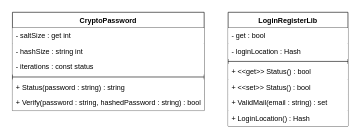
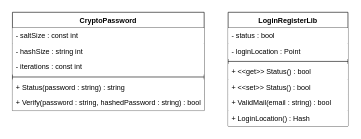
- <mxCell id="3" value="- saltSize : get int" style="text;strokeColor=none;fillColor=#ffffff;align=left;verticalAlign=top;spacingLeft=4;spacingRight=4;overflow=hidden;rotatable=0;points=[[0,0.5],[1,0.5]];portConstraint=eastwest;" vertex="1" parent="2"><mxGeometry y="26" width="320" height="26" as="geometry" /></mxCell>
+ <mxCell id="3" value="- saltSize : const int" style="text;strokeColor=none;fillColor=#ffffff;align=left;verticalAlign=top;spacingLeft=4;spacingRight=4;overflow=hidden;rotatable=0;points=[[0,0.5],[1,0.5]];portConstraint=eastwest;" vertex="1" parent="2"><mxGeometry y="26" width="320" height="26" as="geometry" /></mxCell>
- <mxCell id="10" value="- get : bool" style="text;strokeColor=none;fillColor=#ffffff;align=left;verticalAlign=top;spacingLeft=4;spacingRight=4;overflow=hidden;rotatable=0;points=[[0,0.5],[1,0.5]];portConstraint=eastwest;" vertex="1" parent="9"><mxGeometry y="26" width="200" height="26" as="geometry" /></mxCell>
+ <mxCell id="10" value="- status : bool" style="text;strokeColor=none;fillColor=#ffffff;align=left;verticalAlign=top;spacingLeft=4;spacingRight=4;overflow=hidden;rotatable=0;points=[[0,0.5],[1,0.5]];portConstraint=eastwest;" vertex="1" parent="9"><mxGeometry y="26" width="200" height="26" as="geometry" /></mxCell>
- <mxCell id="11" value="- loginLocation : Hash" style="text;strokeColor=none;fillColor=#ffffff;align=left;verticalAlign=top;spacingLeft=4;spacingRight=4;overflow=hidden;rotatable=0;points=[[0,0.5],[1,0.5]];portConstraint=eastwest;" vertex="1" parent="9"><mxGeometry y="52" width="200" height="26" as="geometry" /></mxCell>
+ <mxCell id="11" value="- loginLocation : Point" style="text;strokeColor=none;fillColor=#ffffff;align=left;verticalAlign=top;spacingLeft=4;spacingRight=4;overflow=hidden;rotatable=0;points=[[0,0.5],[1,0.5]];portConstraint=eastwest;" vertex="1" parent="9"><mxGeometry y="52" width="200" height="26" as="geometry" /></mxCell>
- <mxCell id="5" value="- iterations : const status" style="text;strokeColor=none;fillColor=#ffffff;align=left;verticalAlign=top;spacingLeft=4;spacingRight=4;overflow=hidden;rotatable=0;points=[[0,0.5],[1,0.5]];portConstraint=eastwest;" vertex="1" parent="2"><mxGeometry y="78" width="320" height="26" as="geometry" /></mxCell>
+ <mxCell id="5" value="- iterations : const int" style="text;strokeColor=none;fillColor=#ffffff;align=left;verticalAlign=top;spacingLeft=4;spacingRight=4;overflow=hidden;rotatable=0;points=[[0,0.5],[1,0.5]];portConstraint=eastwest;" vertex="1" parent="2"><mxGeometry y="78" width="320" height="26" as="geometry" /></mxCell>
- <mxCell id="15" value="+ ValidMail(email : string) : set" style="text;strokeColor=none;fillColor=#ffffff;align=left;verticalAlign=top;spacingLeft=4;spacingRight=4;overflow=hidden;rotatable=0;points=[[0,0.5],[1,0.5]];portConstraint=eastwest;" vertex="1" parent="9"><mxGeometry y="138" width="200" height="26" as="geometry" /></mxCell>
+ <mxCell id="15" value="+ ValidMail(email : string) : bool" style="text;strokeColor=none;fillColor=#ffffff;align=left;verticalAlign=top;spacingLeft=4;spacingRight=4;overflow=hidden;rotatable=0;points=[[0,0.5],[1,0.5]];portConstraint=eastwest;" vertex="1" parent="9"><mxGeometry y="138" width="200" height="26" as="geometry" /></mxCell>
